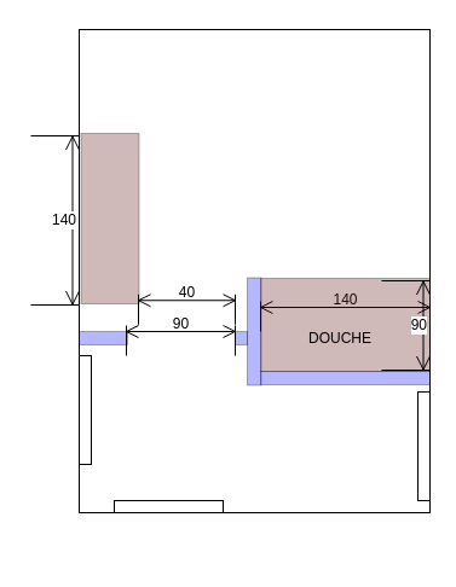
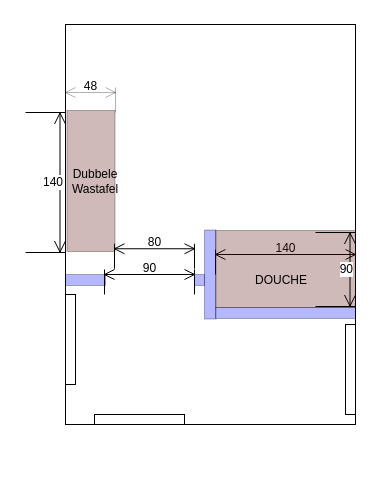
+ <mxCell id="21" value="48" style="verticalLabelPosition=middle;dashed=0;shadow=0;html=1;shape=mxgraph.cabinets.dimension;verticalAlign=top;align=center;fillColor=#611A1A;opacity=30;" parent="3" vertex="1"><mxGeometry y="52" width="50" height="40" as="geometry" /></mxCell>
+ <mxCell id="20" value="&lt;div&gt;Dubbele&lt;br&gt;&lt;/div&gt;&lt;div&gt;Wastafel&lt;/div&gt;" style="text;html=1;strokeColor=none;fillColor=none;align=center;verticalAlign=middle;whiteSpace=wrap;rounded=0;opacity=30;" parent="3" vertex="1"><mxGeometry x="10" y="150.5" width="40" height="20" as="geometry" /></mxCell>
- <mxCell id="23" value="40" style="verticalLabelPosition=middle;dashed=0;shadow=0;html=1;shape=mxgraph.cabinets.dimension;verticalAlign=top;align=center;" parent="3" vertex="1"><mxGeometry x="49" y="208.25" width="80" height="40" as="geometry" /></mxCell>
+ <mxCell id="23" value="80" style="verticalLabelPosition=middle;dashed=0;shadow=0;html=1;shape=mxgraph.cabinets.dimension;verticalAlign=top;align=center;" parent="3" vertex="1"><mxGeometry x="49" y="208.25" width="80" height="40" as="geometry" /></mxCell>
